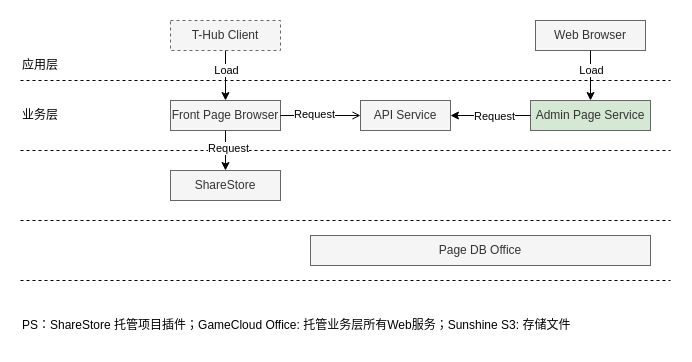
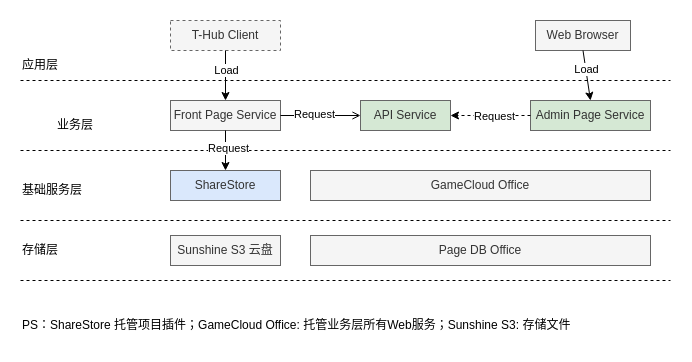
- <mxCell id="5" value="Web Browser" style="rounded=0;whiteSpace=wrap;html=1;fillColor=#f5f5f5;strokeColor=#666666;fontColor=#333333;" vertex="1" parent="1"><mxGeometry x="535" y="20" width="110" height="30" as="geometry" /></mxCell>
+ <mxCell id="5" value="Web Browser" style="rounded=0;whiteSpace=wrap;html=1;fillColor=#f5f5f5;strokeColor=#666666;fontColor=#333333;" vertex="1" parent="1"><mxGeometry x="535" y="20" width="95" height="30" as="geometry" /></mxCell>
- <mxCell id="7" value="业务层" style="text;html=1;strokeColor=none;fillColor=none;align=left;verticalAlign=middle;whiteSpace=wrap;rounded=0;" vertex="1" parent="1"><mxGeometry x="20" y="105" width="40" height="20" as="geometry" /></mxCell>
+ <mxCell id="7" value="业务层" style="text;html=1;strokeColor=none;fillColor=none;align=left;verticalAlign=middle;whiteSpace=wrap;rounded=0;" vertex="1" parent="1"><mxGeometry x="55" y="115" width="40" height="20" as="geometry" /></mxCell>
- <mxCell id="8" value="Front Page Browser" style="rounded=0;whiteSpace=wrap;html=1;fillColor=#f5f5f5;strokeColor=#666666;fontColor=#333333;" vertex="1" parent="1"><mxGeometry x="170" y="100" width="110" height="30" as="geometry" /></mxCell>
+ <mxCell id="8" value="Front Page Service" style="rounded=0;whiteSpace=wrap;html=1;fillColor=#f5f5f5;strokeColor=#666666;fontColor=#333333;" vertex="1" parent="1"><mxGeometry x="170" y="100" width="110" height="30" as="geometry" /></mxCell>
- <mxCell id="14" value="API Service" style="rounded=0;whiteSpace=wrap;html=1;fillColor=#f5f5f5;strokeColor=#666666;fontColor=#333333;" vertex="1" parent="1"><mxGeometry x="360" y="100" width="90" height="30" as="geometry" /></mxCell>
+ <mxCell id="14" value="API Service" style="rounded=0;whiteSpace=wrap;html=1;fillColor=#d5e8d4;strokeColor=#666666;fontColor=#333333;" vertex="1" parent="1"><mxGeometry x="360" y="100" width="90" height="30" as="geometry" /></mxCell>
- <mxCell id="15" value="" style="endArrow=classic;html=1;exitX=0;exitY=0.5;exitDx=0;exitDy=0;entryX=1;entryY=0.5;entryDx=0;entryDy=0;" edge="1" parent="1" source="9" target="14"><mxGeometry width="50" height="50" relative="1" as="geometry"><mxPoint x="280" y="290" as="sourcePoint" /><mxPoint x="330" y="240" as="targetPoint" /></mxGeometry></mxCell>
+ <mxCell id="15" value="" style="endArrow=classic;html=1;exitX=0;exitY=0.5;exitDx=0;exitDy=0;entryX=1;entryY=0.5;entryDx=0;entryDy=0;dashed=1;" edge="1" parent="1" source="9" target="14"><mxGeometry width="50" height="50" relative="1" as="geometry"><mxPoint x="280" y="290" as="sourcePoint" /><mxPoint x="330" y="240" as="targetPoint" /></mxGeometry></mxCell>
- <mxCell id="25" value="ShareStore" style="rounded=0;whiteSpace=wrap;html=1;fillColor=#f5f5f5;strokeColor=#666666;fontColor=#333333;" vertex="1" parent="1"><mxGeometry x="170" y="170" width="110" height="30" as="geometry" /></mxCell>
+ <mxCell id="25" value="ShareStore" style="rounded=0;whiteSpace=wrap;html=1;fillColor=#dae8fc;strokeColor=#666666;fontColor=#333333;" vertex="1" parent="1"><mxGeometry x="170" y="170" width="110" height="30" as="geometry" /></mxCell>
+ <mxCell id="23" value="GameCloud Office" style="rounded=0;whiteSpace=wrap;html=1;fillColor=#f5f5f5;strokeColor=#666666;fontColor=#333333;" vertex="1" parent="1"><mxGeometry x="310" y="170" width="340" height="30" as="geometry" /></mxCell>
+ <mxCell id="20" value="基础服务层" style="text;html=1;strokeColor=none;fillColor=none;align=left;verticalAlign=middle;whiteSpace=wrap;rounded=0;" vertex="1" parent="1"><mxGeometry x="20" y="180" width="70" height="20" as="geometry" /></mxCell>
+ <mxCell id="21" value="存储层" style="text;html=1;strokeColor=none;fillColor=none;align=left;verticalAlign=middle;whiteSpace=wrap;rounded=0;" vertex="1" parent="1"><mxGeometry x="20" y="240" width="70" height="20" as="geometry" /></mxCell>
+ <mxCell id="27" value="Sunshine S3 云盘" style="rounded=0;whiteSpace=wrap;html=1;fillColor=#f5f5f5;strokeColor=#666666;fontColor=#333333;" vertex="1" parent="1"><mxGeometry x="170" y="235" width="110" height="30" as="geometry" /></mxCell>
